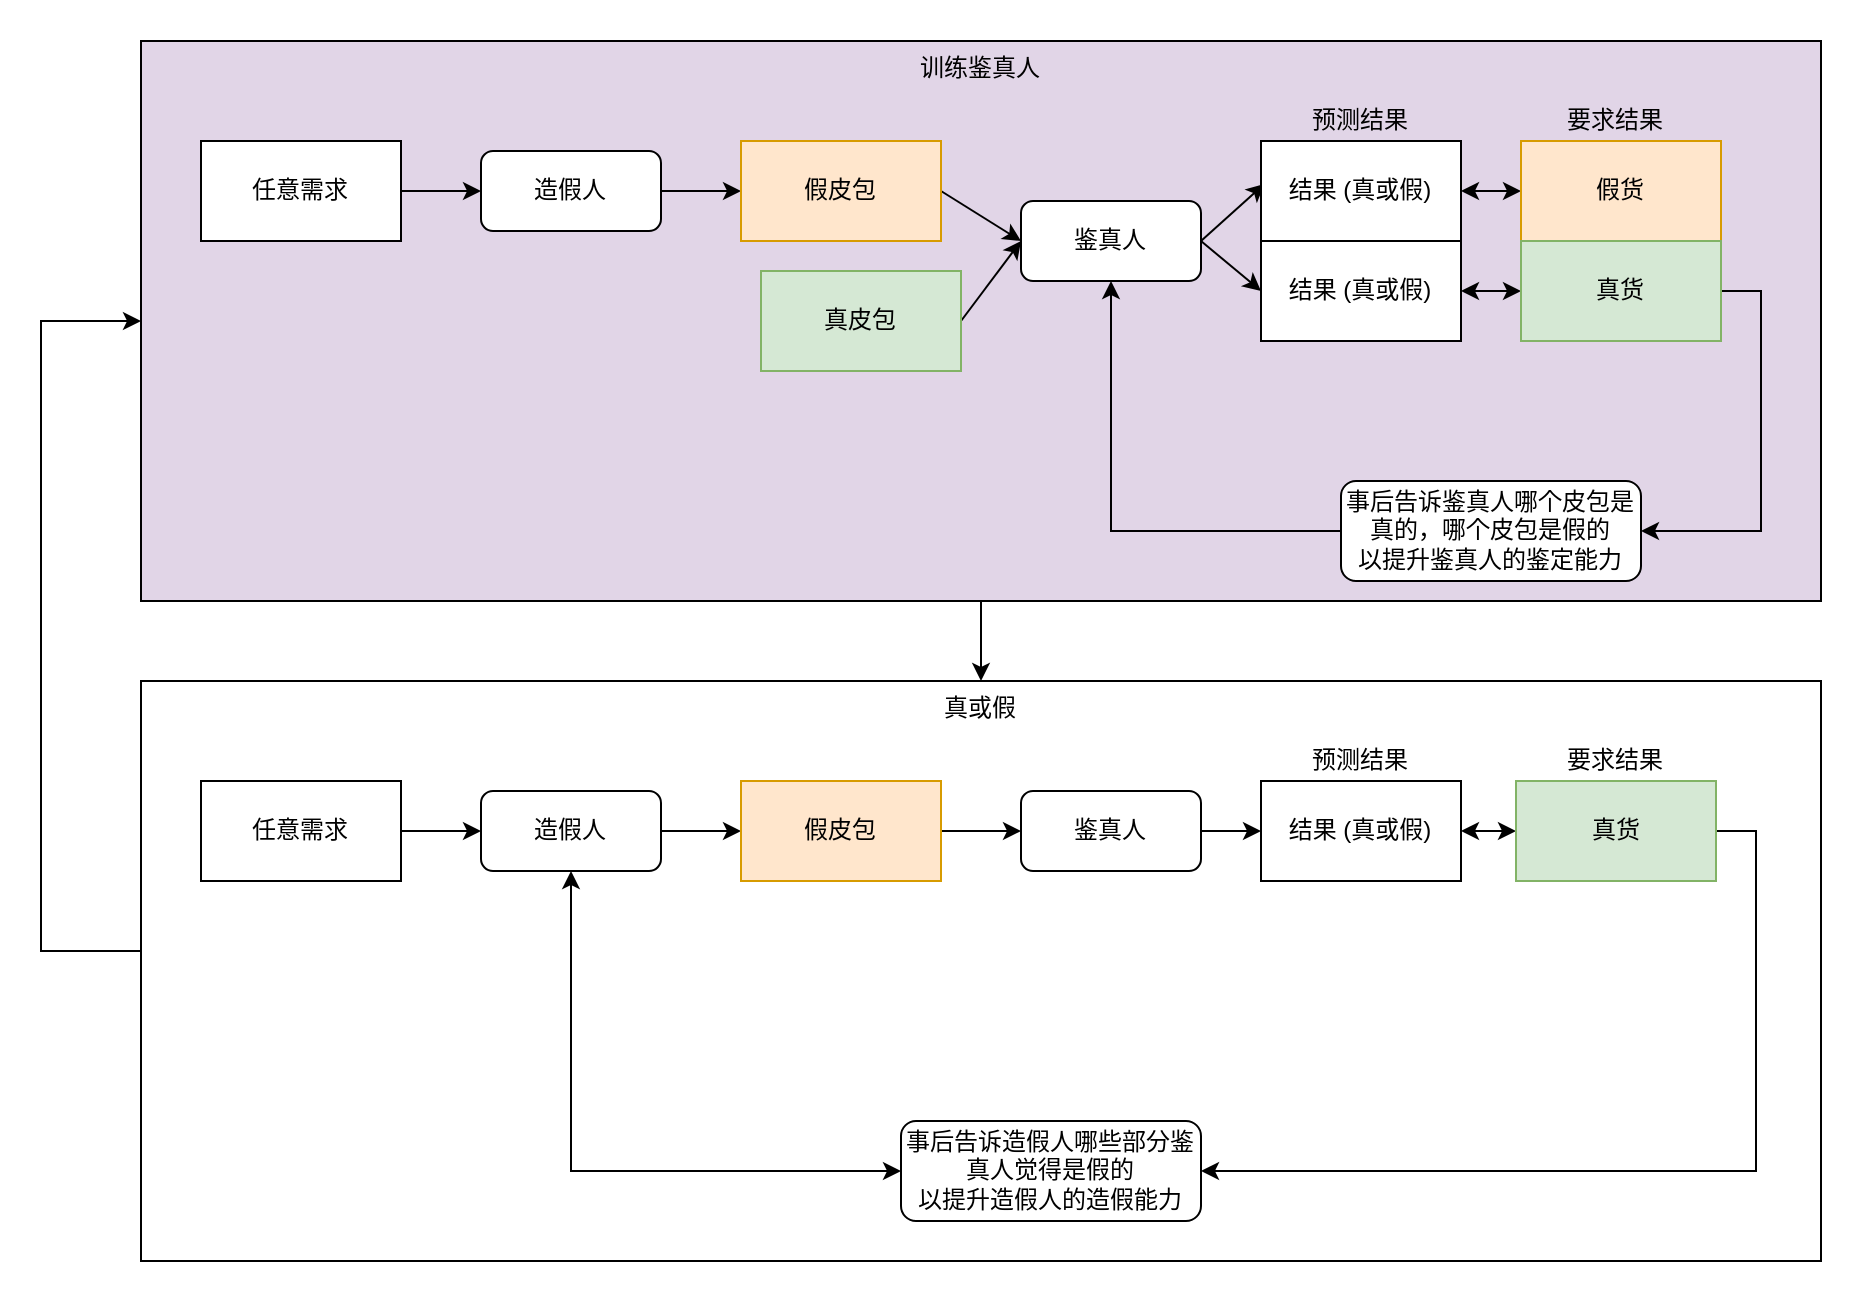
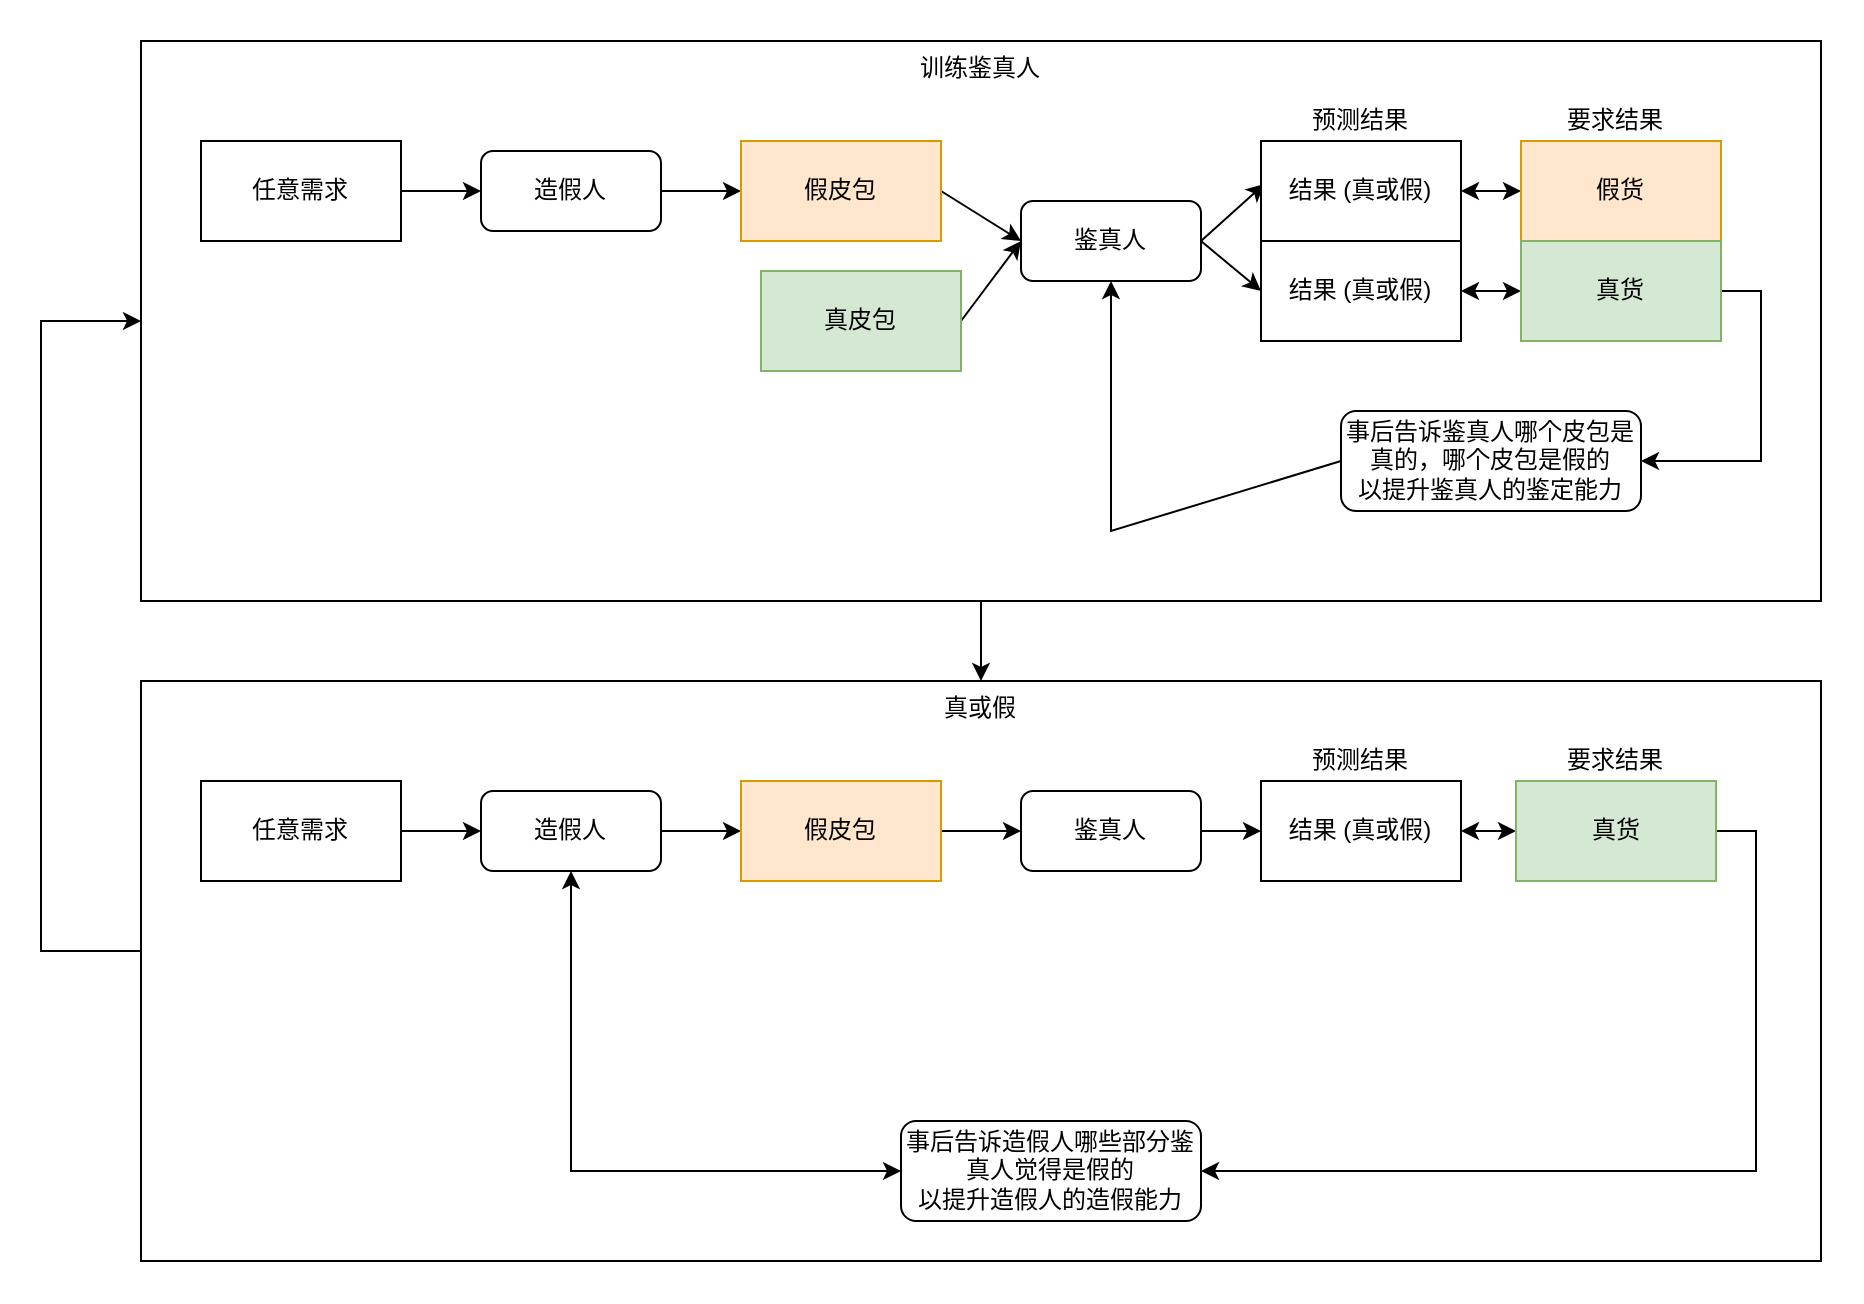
- <mxCell id="3" value="训练鉴真人" style="rounded=0;whiteSpace=wrap;html=1;verticalAlign=top;fillColor=#e1d5e7;" vertex="1" parent="1"><mxGeometry x="70" y="20" width="840" height="280" as="geometry" /></mxCell>
+ <mxCell id="3" value="训练鉴真人" style="rounded=0;whiteSpace=wrap;html=1;verticalAlign=top;" vertex="1" parent="1"><mxGeometry x="70" y="20" width="840" height="280" as="geometry" /></mxCell>
- <mxCell id="7" value="事后告诉鉴真人哪个皮包是真的，哪个皮包是假的&lt;br&gt;以提升鉴真人的鉴定能力" style="rounded=1;whiteSpace=wrap;html=1;" vertex="1" parent="1"><mxGeometry x="670" y="240" width="150" height="50" as="geometry" /></mxCell>
+ <mxCell id="7" value="事后告诉鉴真人哪个皮包是真的，哪个皮包是假的&lt;br&gt;以提升鉴真人的鉴定能力" style="rounded=1;whiteSpace=wrap;html=1;" vertex="1" parent="1"><mxGeometry x="670" y="205" width="150" height="50" as="geometry" /></mxCell>
